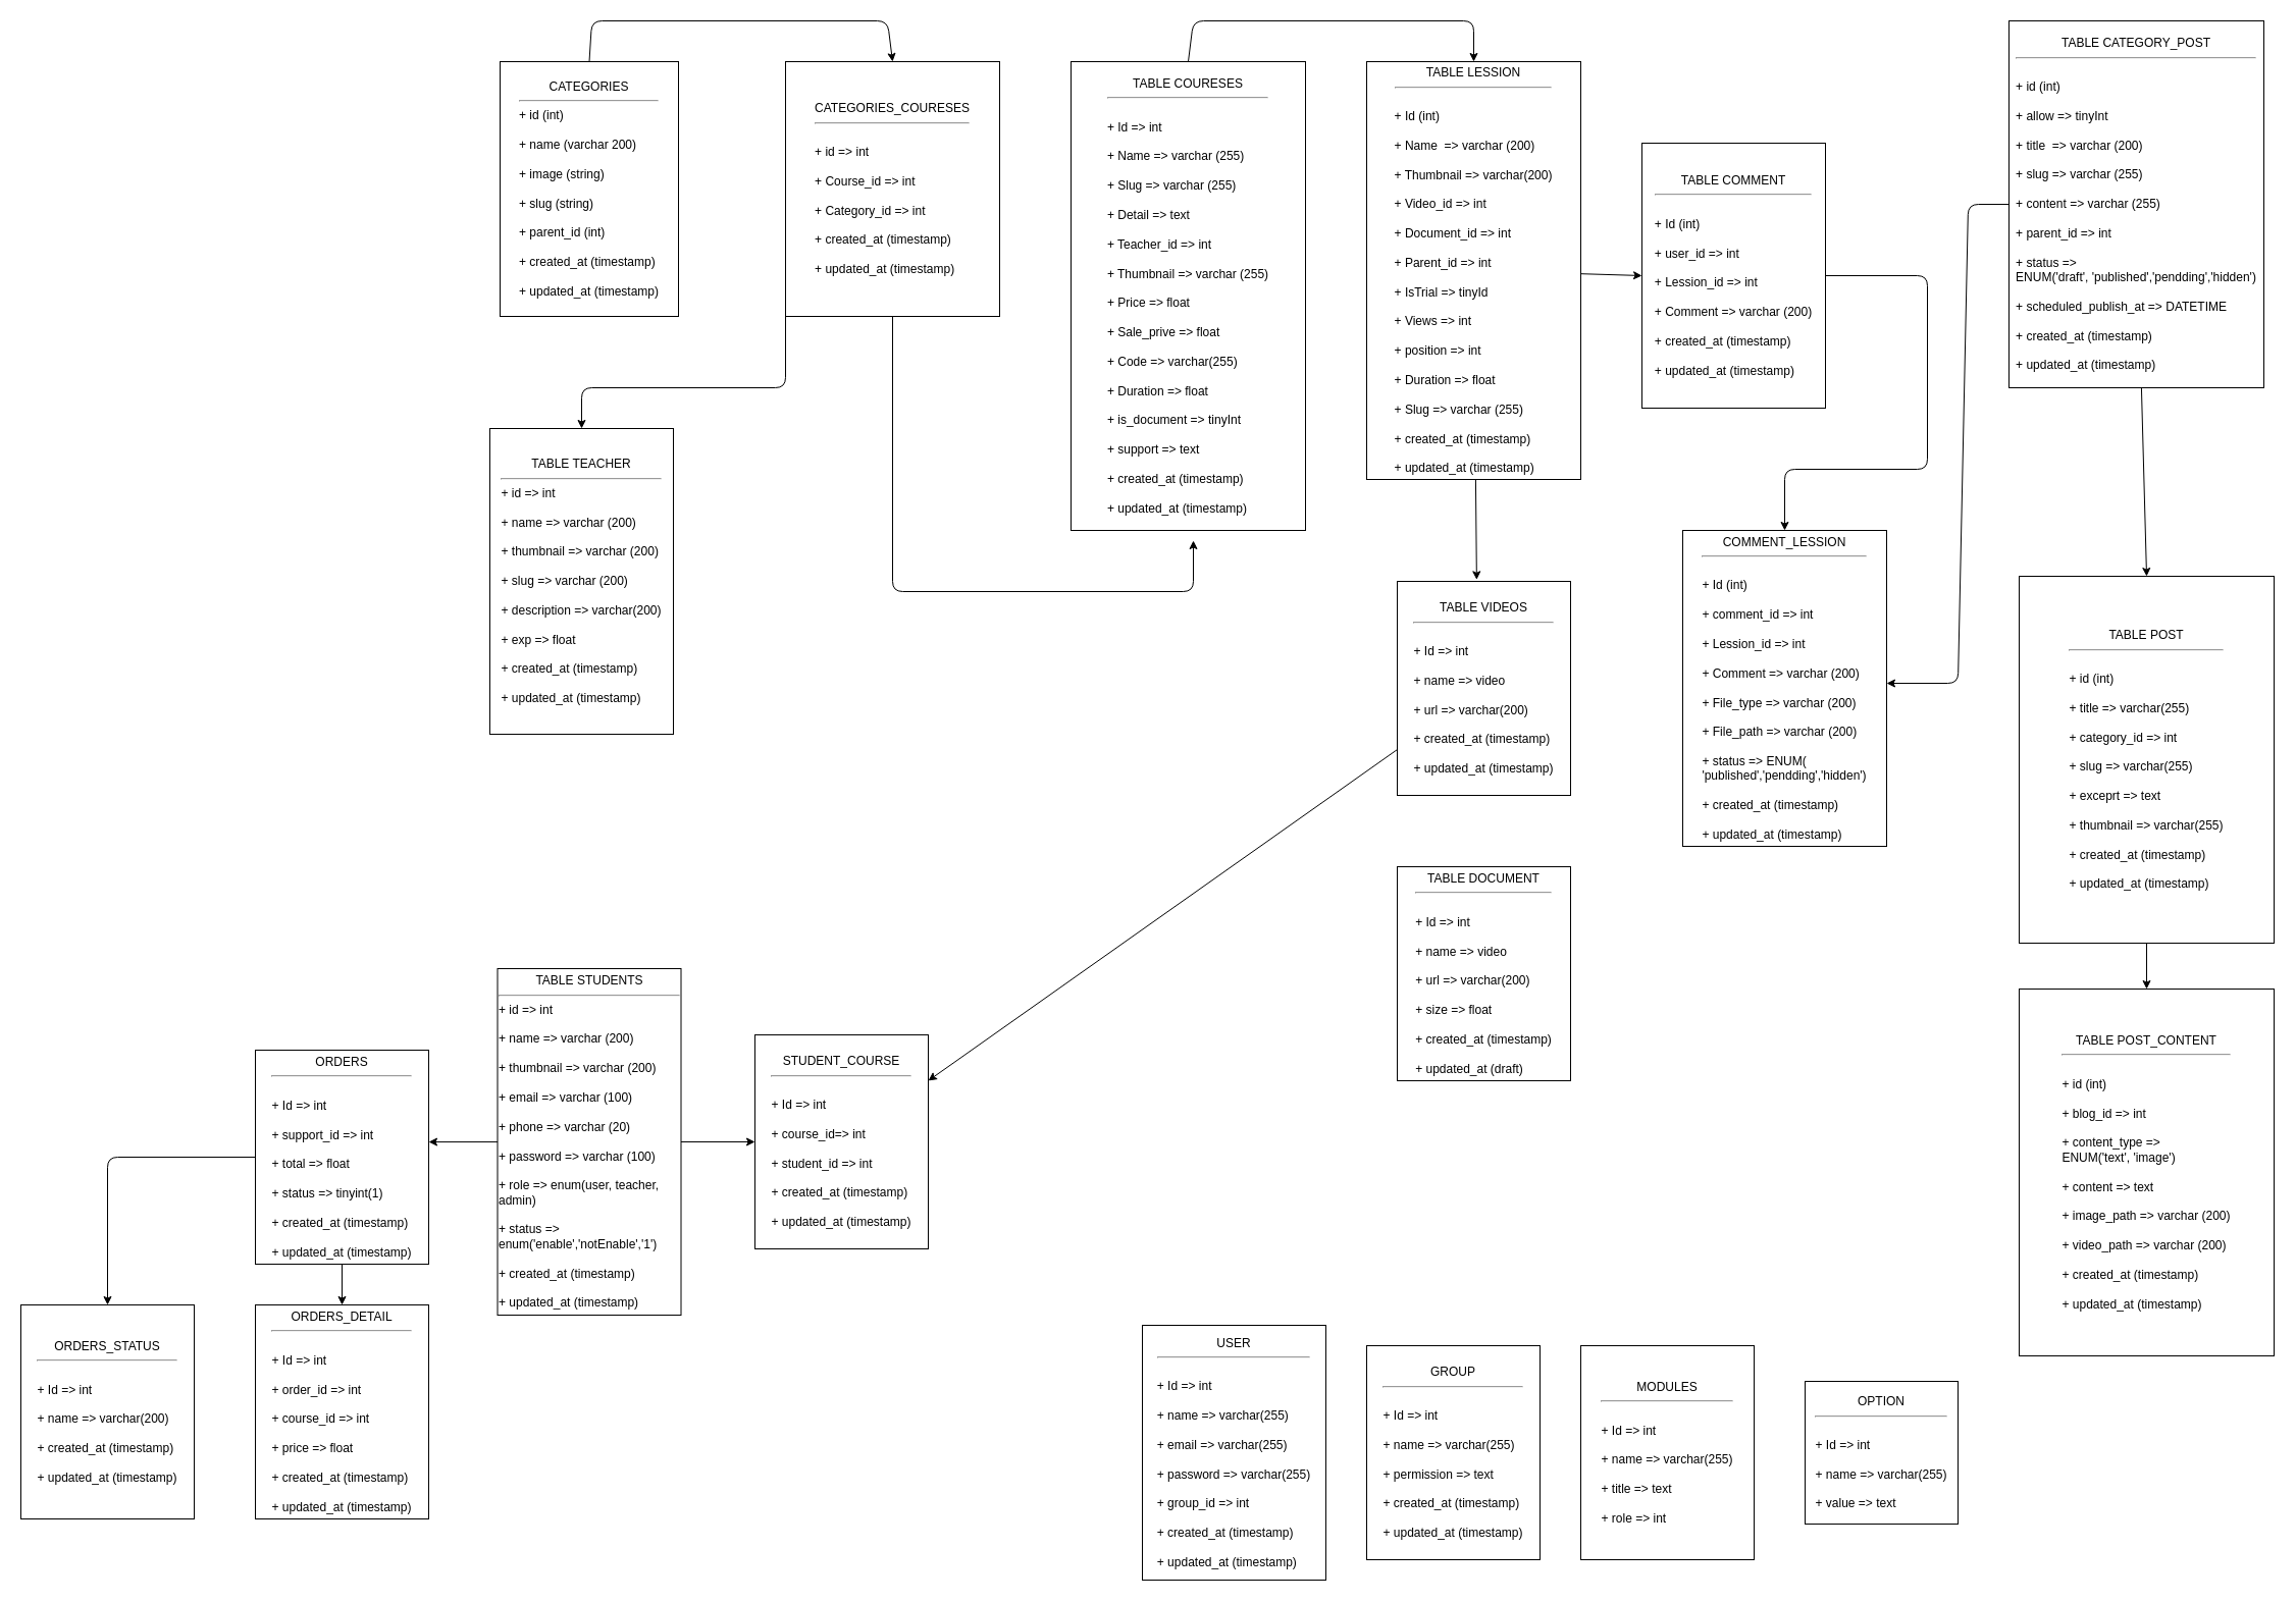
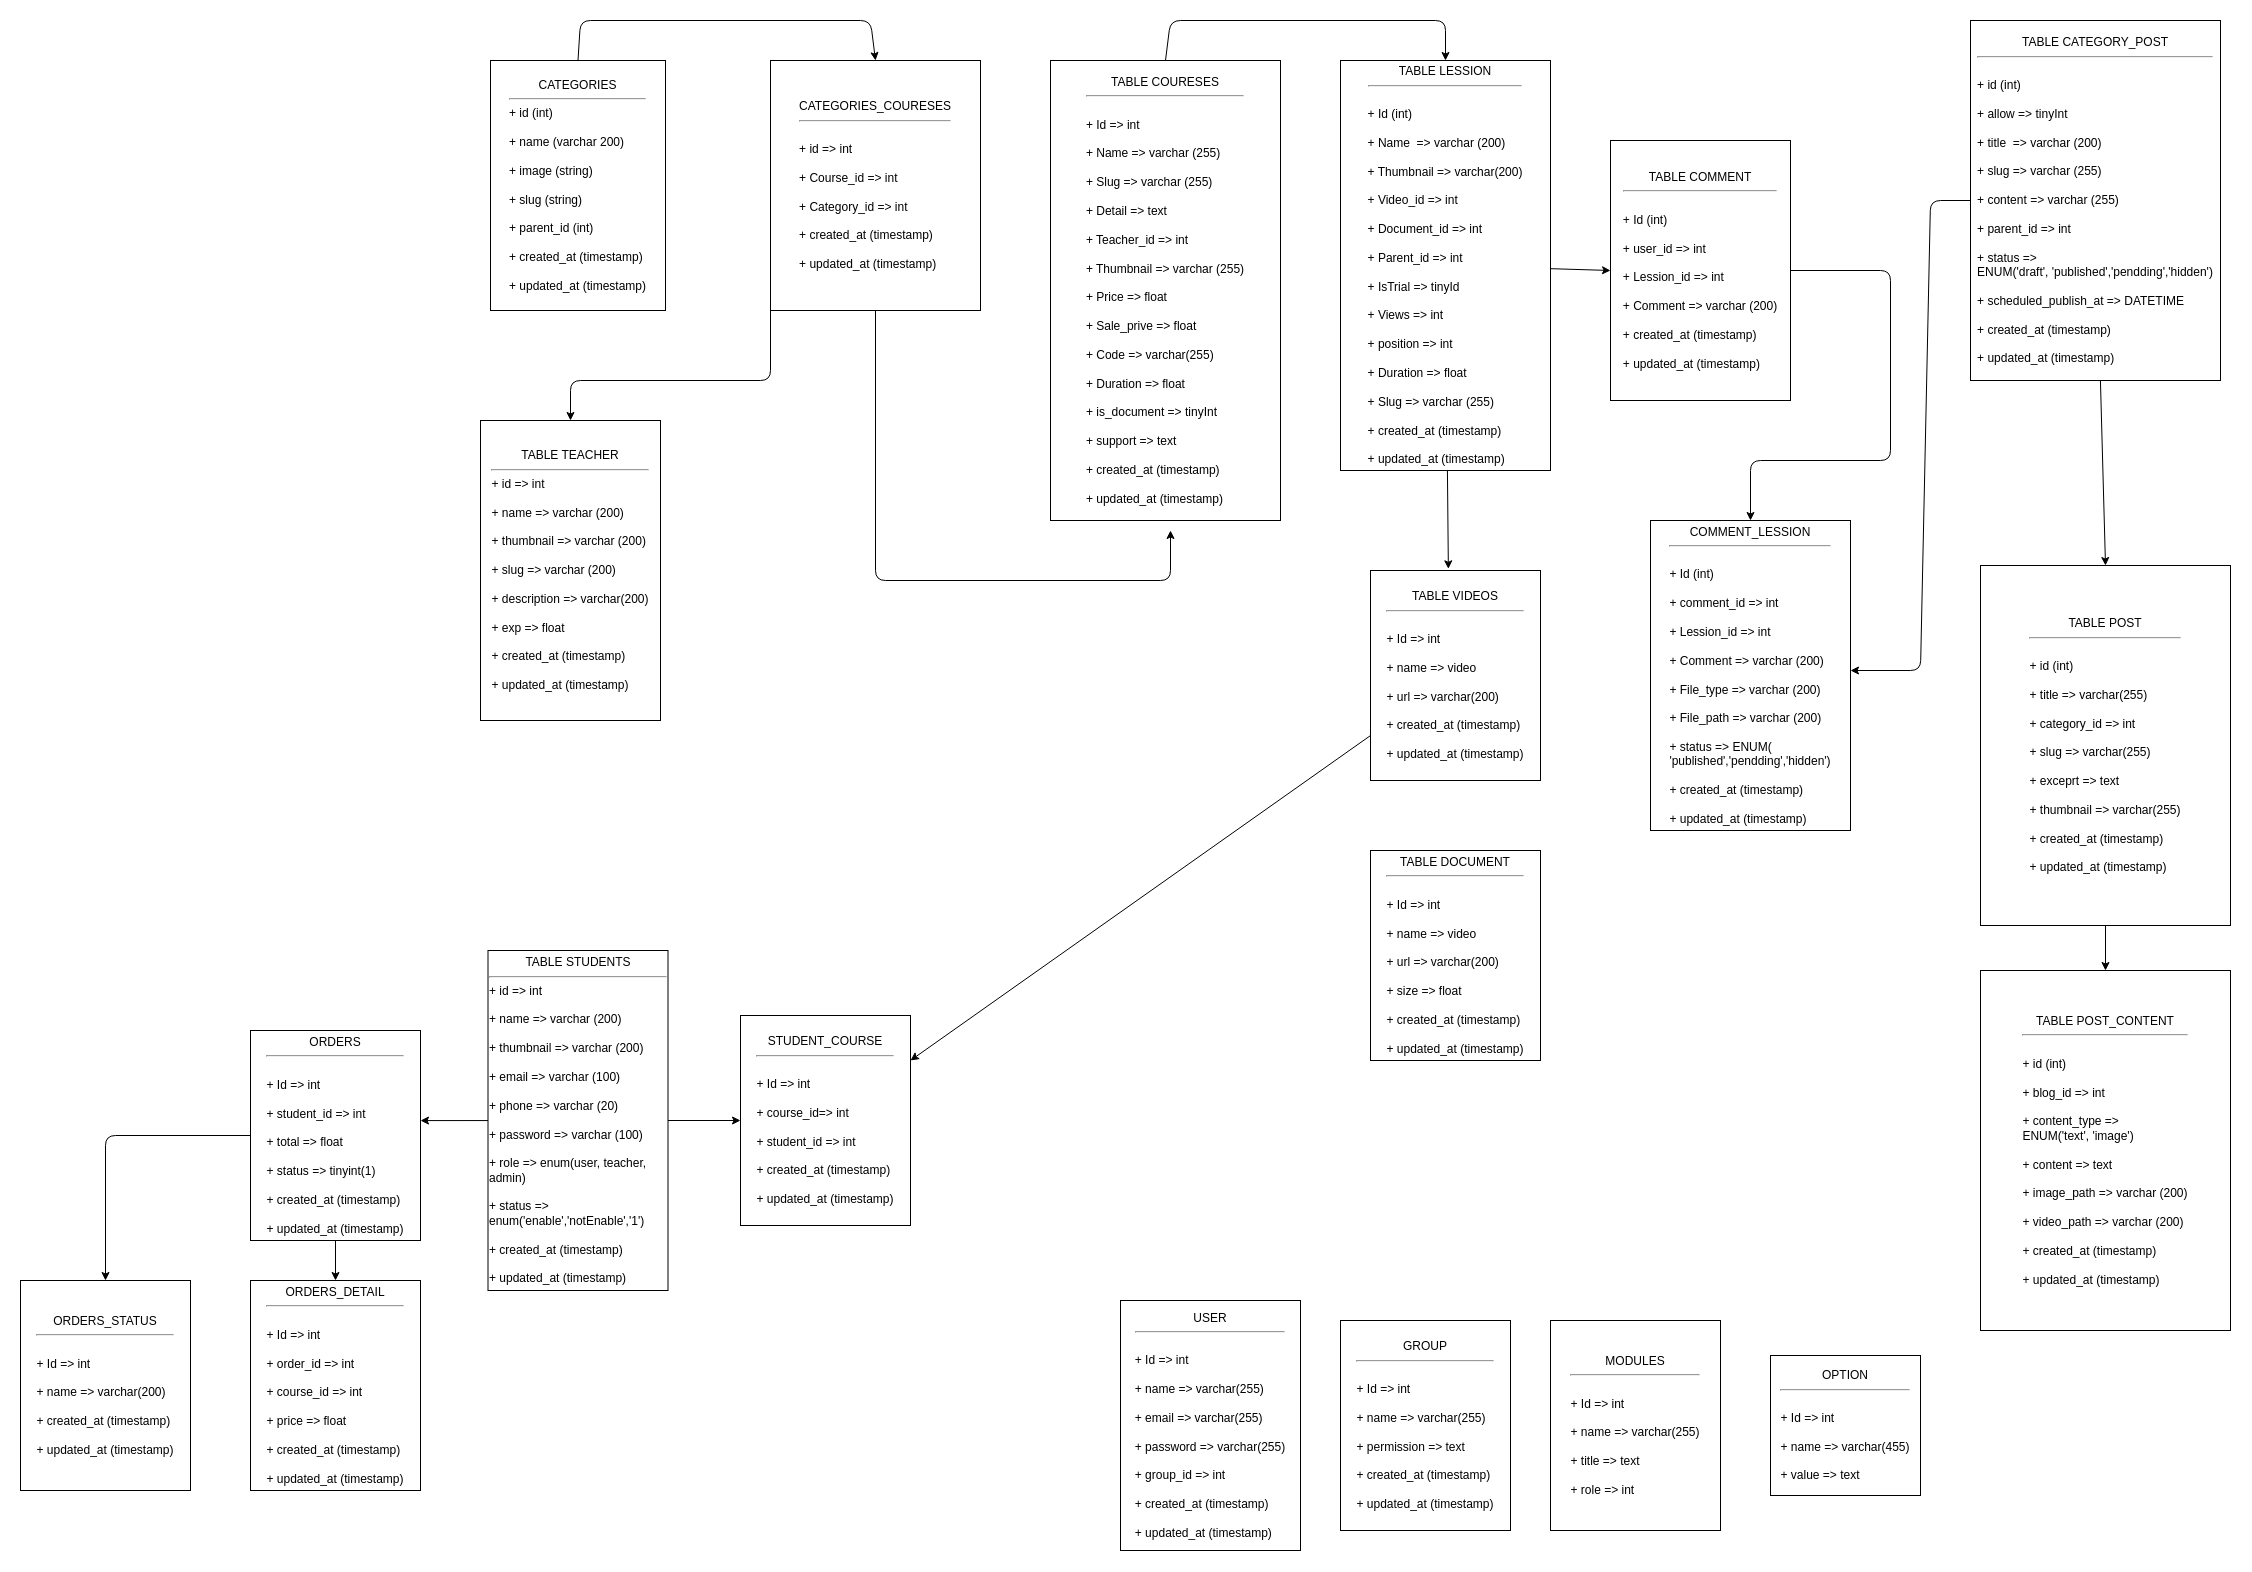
- <mxCell id="18" value="TABLE DOCUMENT&lt;hr&gt;&lt;br&gt;&lt;div style=&quot;text-align: left;&quot;&gt;&lt;span style=&quot;background-color: initial;&quot;&gt;+ Id =&amp;gt; int&lt;/span&gt;&lt;/div&gt;&lt;div style=&quot;text-align: left;&quot;&gt;&lt;br&gt;&lt;/div&gt;&lt;div style=&quot;text-align: left;&quot;&gt;&lt;span style=&quot;background-color: initial;&quot;&gt;+ name =&amp;gt; video&lt;/span&gt;&lt;/div&gt;&lt;div style=&quot;text-align: left;&quot;&gt;&lt;span style=&quot;background-color: initial;&quot;&gt;&lt;br&gt;&lt;/span&gt;&lt;/div&gt;&lt;div style=&quot;text-align: left;&quot;&gt;&lt;span style=&quot;background-color: initial;&quot;&gt;+ url =&amp;gt; varchar(200)&lt;/span&gt;&lt;/div&gt;&lt;div style=&quot;text-align: left;&quot;&gt;&lt;br&gt;&lt;/div&gt;&lt;div style=&quot;text-align: left;&quot;&gt;+ size =&amp;gt; float&lt;/div&gt;&lt;div style=&quot;text-align: left;&quot;&gt;&lt;br&gt;&lt;/div&gt;&lt;div style=&quot;text-align: left;&quot;&gt;&lt;span style=&quot;background-color: initial;&quot;&gt;+ created_at (timestamp)&lt;/span&gt;&lt;/div&gt;&lt;div style=&quot;text-align: left;&quot;&gt;&lt;br&gt;&lt;/div&gt;&lt;div style=&quot;text-align: left;&quot;&gt;&lt;span style=&quot;background-color: initial;&quot;&gt;+ updated_at (draft)&lt;/span&gt;&lt;/div&gt;" style="rounded=0;whiteSpace=wrap;html=1;glass=0;" parent="1" vertex="1"><mxGeometry x="1370" y="850" width="170" height="210" as="geometry" /></mxCell>
+ <mxCell id="18" value="TABLE DOCUMENT&lt;hr&gt;&lt;br&gt;&lt;div style=&quot;text-align: left;&quot;&gt;&lt;span style=&quot;background-color: initial;&quot;&gt;+ Id =&amp;gt; int&lt;/span&gt;&lt;/div&gt;&lt;div style=&quot;text-align: left;&quot;&gt;&lt;br&gt;&lt;/div&gt;&lt;div style=&quot;text-align: left;&quot;&gt;&lt;span style=&quot;background-color: initial;&quot;&gt;+ name =&amp;gt; video&lt;/span&gt;&lt;/div&gt;&lt;div style=&quot;text-align: left;&quot;&gt;&lt;span style=&quot;background-color: initial;&quot;&gt;&lt;br&gt;&lt;/span&gt;&lt;/div&gt;&lt;div style=&quot;text-align: left;&quot;&gt;&lt;span style=&quot;background-color: initial;&quot;&gt;+ url =&amp;gt; varchar(200)&lt;/span&gt;&lt;/div&gt;&lt;div style=&quot;text-align: left;&quot;&gt;&lt;br&gt;&lt;/div&gt;&lt;div style=&quot;text-align: left;&quot;&gt;+ size =&amp;gt; float&lt;/div&gt;&lt;div style=&quot;text-align: left;&quot;&gt;&lt;br&gt;&lt;/div&gt;&lt;div style=&quot;text-align: left;&quot;&gt;&lt;span style=&quot;background-color: initial;&quot;&gt;+ created_at (timestamp)&lt;/span&gt;&lt;/div&gt;&lt;div style=&quot;text-align: left;&quot;&gt;&lt;br&gt;&lt;/div&gt;&lt;div style=&quot;text-align: left;&quot;&gt;&lt;span style=&quot;background-color: initial;&quot;&gt;+ updated_at (timestamp)&lt;/span&gt;&lt;/div&gt;" style="rounded=0;whiteSpace=wrap;html=1;glass=0;" parent="1" vertex="1"><mxGeometry x="1370" y="850" width="170" height="210" as="geometry" /></mxCell>
- <mxCell id="31" value="ORDERS&lt;hr&gt;&lt;br&gt;&lt;div style=&quot;text-align: left;&quot;&gt;&lt;span style=&quot;background-color: initial;&quot;&gt;+ Id =&amp;gt; int&lt;/span&gt;&lt;/div&gt;&lt;div style=&quot;text-align: left;&quot;&gt;&lt;span style=&quot;background-color: initial;&quot;&gt;&lt;br&gt;&lt;/span&gt;&lt;/div&gt;&lt;div style=&quot;text-align: left;&quot;&gt;&lt;span style=&quot;background-color: initial;&quot;&gt;+ support_id =&amp;gt; int&lt;/span&gt;&lt;/div&gt;&lt;div style=&quot;text-align: left;&quot;&gt;&lt;span style=&quot;background-color: initial;&quot;&gt;&lt;br&gt;&lt;/span&gt;&lt;/div&gt;&lt;div style=&quot;text-align: left;&quot;&gt;&lt;span style=&quot;background-color: initial;&quot;&gt;+ total =&amp;gt; float&lt;/span&gt;&lt;/div&gt;&lt;div style=&quot;text-align: left;&quot;&gt;&lt;br&gt;&lt;/div&gt;&lt;div style=&quot;text-align: left;&quot;&gt;+ status =&amp;gt; tinyint(1)&lt;/div&gt;&lt;div style=&quot;text-align: left;&quot;&gt;&lt;br&gt;&lt;/div&gt;&lt;div style=&quot;text-align: left;&quot;&gt;&lt;span style=&quot;background-color: initial;&quot;&gt;+ created_at (timestamp)&lt;/span&gt;&lt;/div&gt;&lt;div style=&quot;text-align: left;&quot;&gt;&lt;br&gt;&lt;/div&gt;&lt;div style=&quot;text-align: left;&quot;&gt;&lt;span style=&quot;background-color: initial;&quot;&gt;+ updated_at (timestamp)&lt;/span&gt;&lt;/div&gt;" style="rounded=0;whiteSpace=wrap;html=1;glass=0;" vertex="1" parent="1"><mxGeometry x="250" y="1030" width="170" height="210" as="geometry" /></mxCell>
+ <mxCell id="31" value="ORDERS&lt;hr&gt;&lt;br&gt;&lt;div style=&quot;text-align: left;&quot;&gt;&lt;span style=&quot;background-color: initial;&quot;&gt;+ Id =&amp;gt; int&lt;/span&gt;&lt;/div&gt;&lt;div style=&quot;text-align: left;&quot;&gt;&lt;span style=&quot;background-color: initial;&quot;&gt;&lt;br&gt;&lt;/span&gt;&lt;/div&gt;&lt;div style=&quot;text-align: left;&quot;&gt;&lt;span style=&quot;background-color: initial;&quot;&gt;+ student_id =&amp;gt; int&lt;/span&gt;&lt;/div&gt;&lt;div style=&quot;text-align: left;&quot;&gt;&lt;span style=&quot;background-color: initial;&quot;&gt;&lt;br&gt;&lt;/span&gt;&lt;/div&gt;&lt;div style=&quot;text-align: left;&quot;&gt;&lt;span style=&quot;background-color: initial;&quot;&gt;+ total =&amp;gt; float&lt;/span&gt;&lt;/div&gt;&lt;div style=&quot;text-align: left;&quot;&gt;&lt;br&gt;&lt;/div&gt;&lt;div style=&quot;text-align: left;&quot;&gt;+ status =&amp;gt; tinyint(1)&lt;/div&gt;&lt;div style=&quot;text-align: left;&quot;&gt;&lt;br&gt;&lt;/div&gt;&lt;div style=&quot;text-align: left;&quot;&gt;&lt;span style=&quot;background-color: initial;&quot;&gt;+ created_at (timestamp)&lt;/span&gt;&lt;/div&gt;&lt;div style=&quot;text-align: left;&quot;&gt;&lt;br&gt;&lt;/div&gt;&lt;div style=&quot;text-align: left;&quot;&gt;&lt;span style=&quot;background-color: initial;&quot;&gt;+ updated_at (timestamp)&lt;/span&gt;&lt;/div&gt;" style="rounded=0;whiteSpace=wrap;html=1;glass=0;" vertex="1" parent="1"><mxGeometry x="250" y="1030" width="170" height="210" as="geometry" /></mxCell>
- <mxCell id="37" value="OPTION&lt;hr&gt;&lt;br&gt;&lt;div style=&quot;text-align: left;&quot;&gt;&lt;span style=&quot;background-color: initial;&quot;&gt;+ Id =&amp;gt; int&lt;/span&gt;&lt;/div&gt;&lt;div style=&quot;text-align: left;&quot;&gt;&lt;br&gt;&lt;/div&gt;&lt;div style=&quot;text-align: left;&quot;&gt;&lt;span style=&quot;background-color: initial;&quot;&gt;+ name =&amp;gt; varchar(255)&lt;/span&gt;&lt;/div&gt;&lt;div style=&quot;text-align: left;&quot;&gt;&lt;span style=&quot;background-color: initial;&quot;&gt;&lt;br&gt;&lt;/span&gt;&lt;/div&gt;&lt;div style=&quot;text-align: left;&quot;&gt;&lt;span style=&quot;background-color: initial;&quot;&gt;+ value =&amp;gt; text&lt;/span&gt;&lt;/div&gt;" style="rounded=0;whiteSpace=wrap;html=1;glass=0;" vertex="1" parent="1"><mxGeometry x="1770" y="1355" width="150" height="140" as="geometry" /></mxCell>
+ <mxCell id="37" value="OPTION&lt;hr&gt;&lt;br&gt;&lt;div style=&quot;text-align: left;&quot;&gt;&lt;span style=&quot;background-color: initial;&quot;&gt;+ Id =&amp;gt; int&lt;/span&gt;&lt;/div&gt;&lt;div style=&quot;text-align: left;&quot;&gt;&lt;br&gt;&lt;/div&gt;&lt;div style=&quot;text-align: left;&quot;&gt;&lt;span style=&quot;background-color: initial;&quot;&gt;+ name =&amp;gt; varchar(455)&lt;/span&gt;&lt;/div&gt;&lt;div style=&quot;text-align: left;&quot;&gt;&lt;span style=&quot;background-color: initial;&quot;&gt;&lt;br&gt;&lt;/span&gt;&lt;/div&gt;&lt;div style=&quot;text-align: left;&quot;&gt;&lt;span style=&quot;background-color: initial;&quot;&gt;+ value =&amp;gt; text&lt;/span&gt;&lt;/div&gt;" style="rounded=0;whiteSpace=wrap;html=1;glass=0;" vertex="1" parent="1"><mxGeometry x="1770" y="1355" width="150" height="140" as="geometry" /></mxCell>
